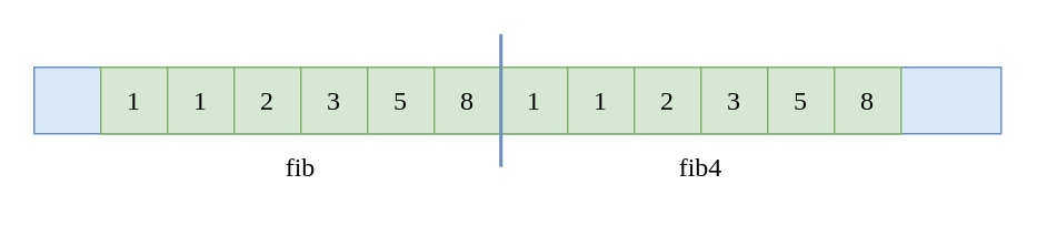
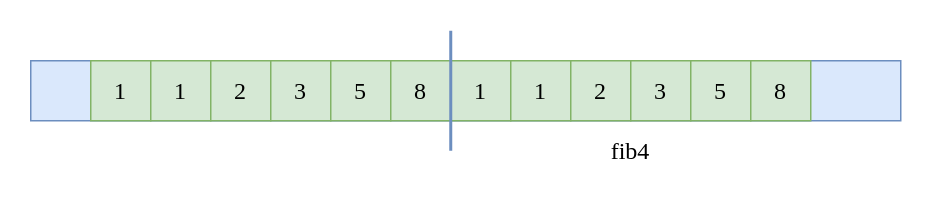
- <mxCell id="2" value="fib" style="text;html=1;align=center;verticalAlign=middle;whiteSpace=wrap;rounded=0;fontFamily=Ubuntu;fontSize=16;fontStyle=0;" parent="1" vertex="1"><mxGeometry x="140" y="80" width="80" height="40" as="geometry" /></mxCell>
